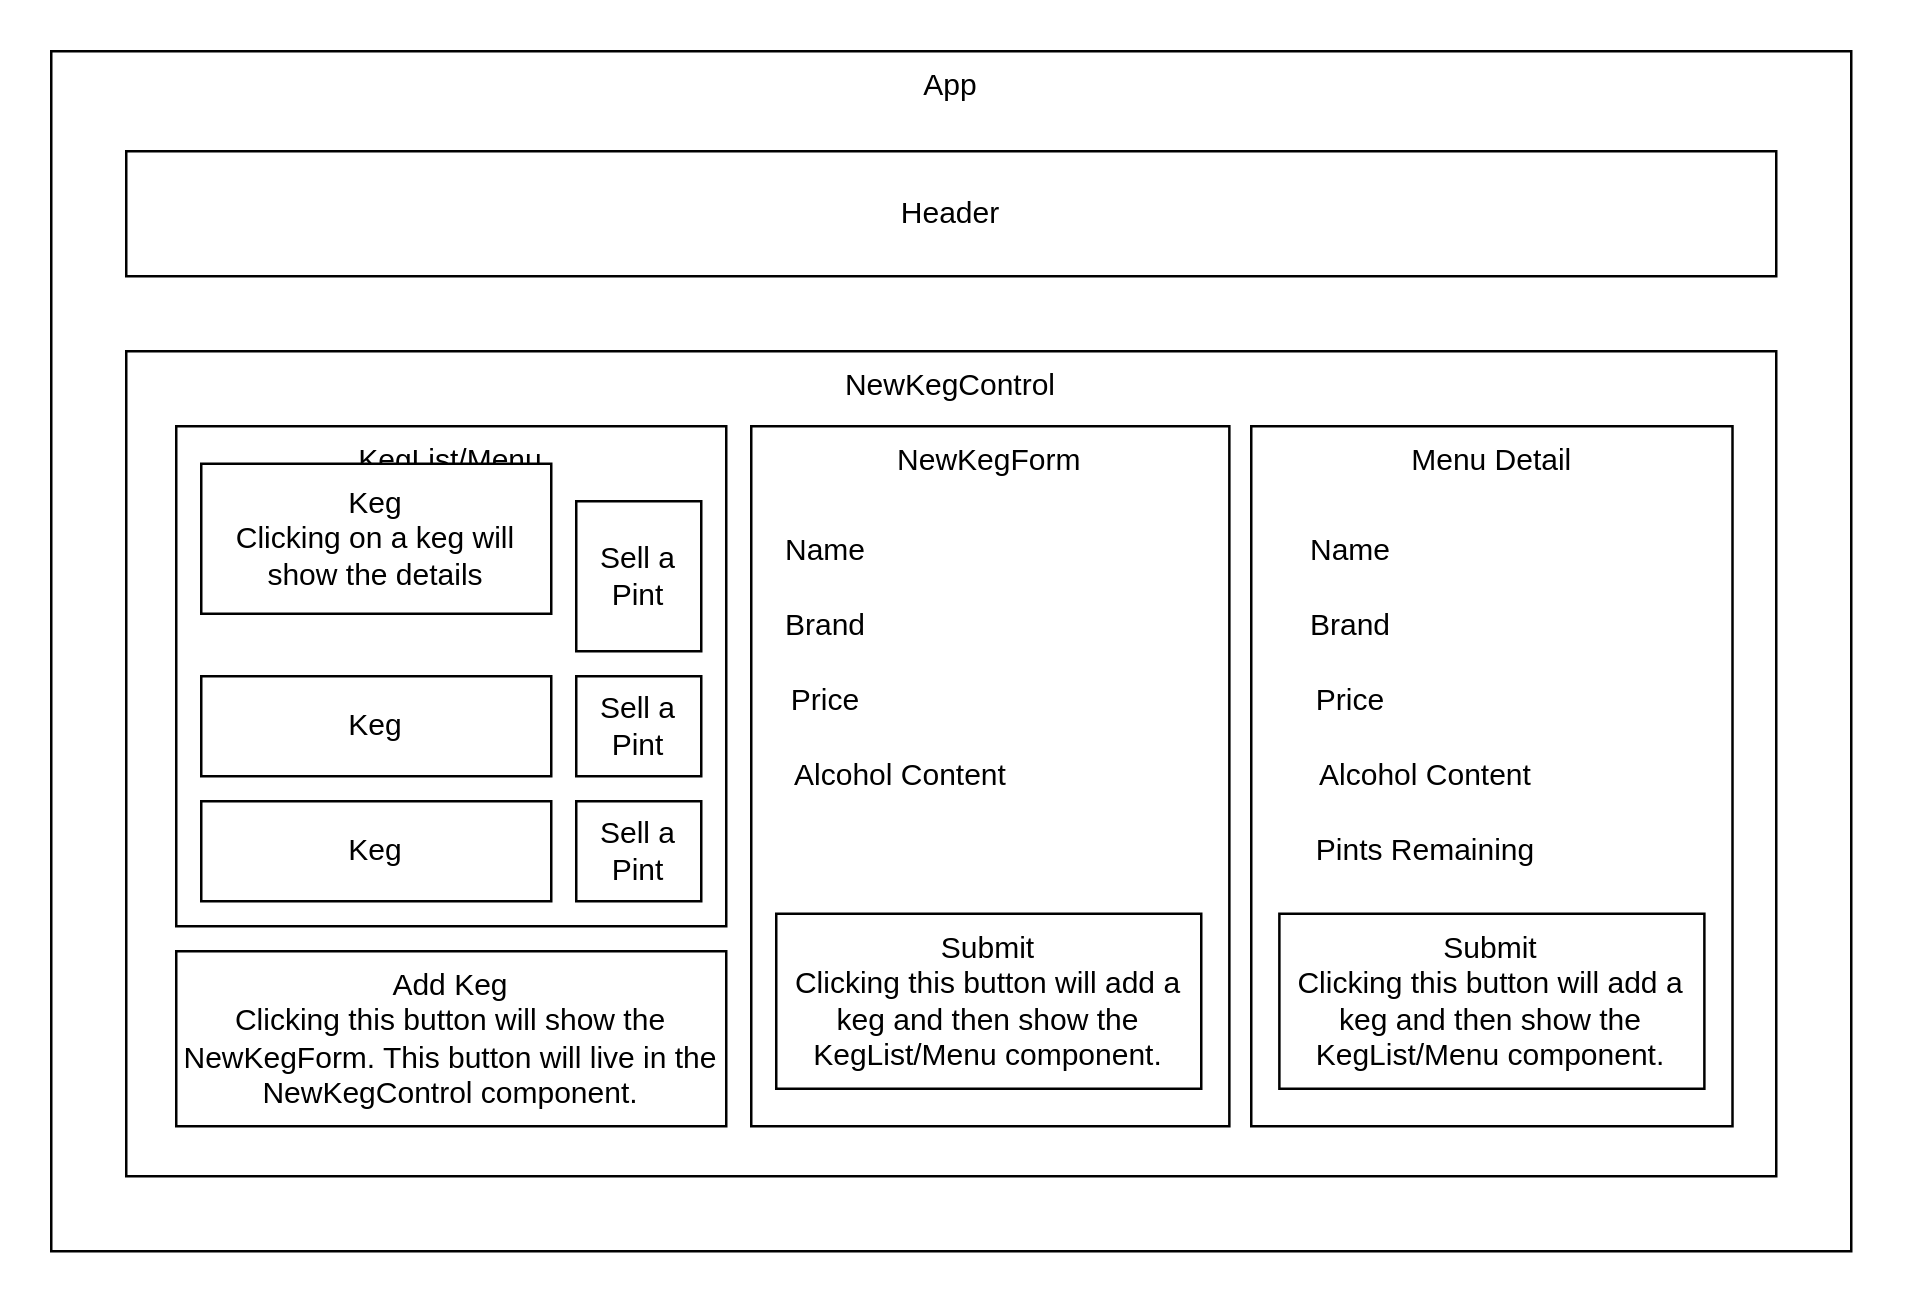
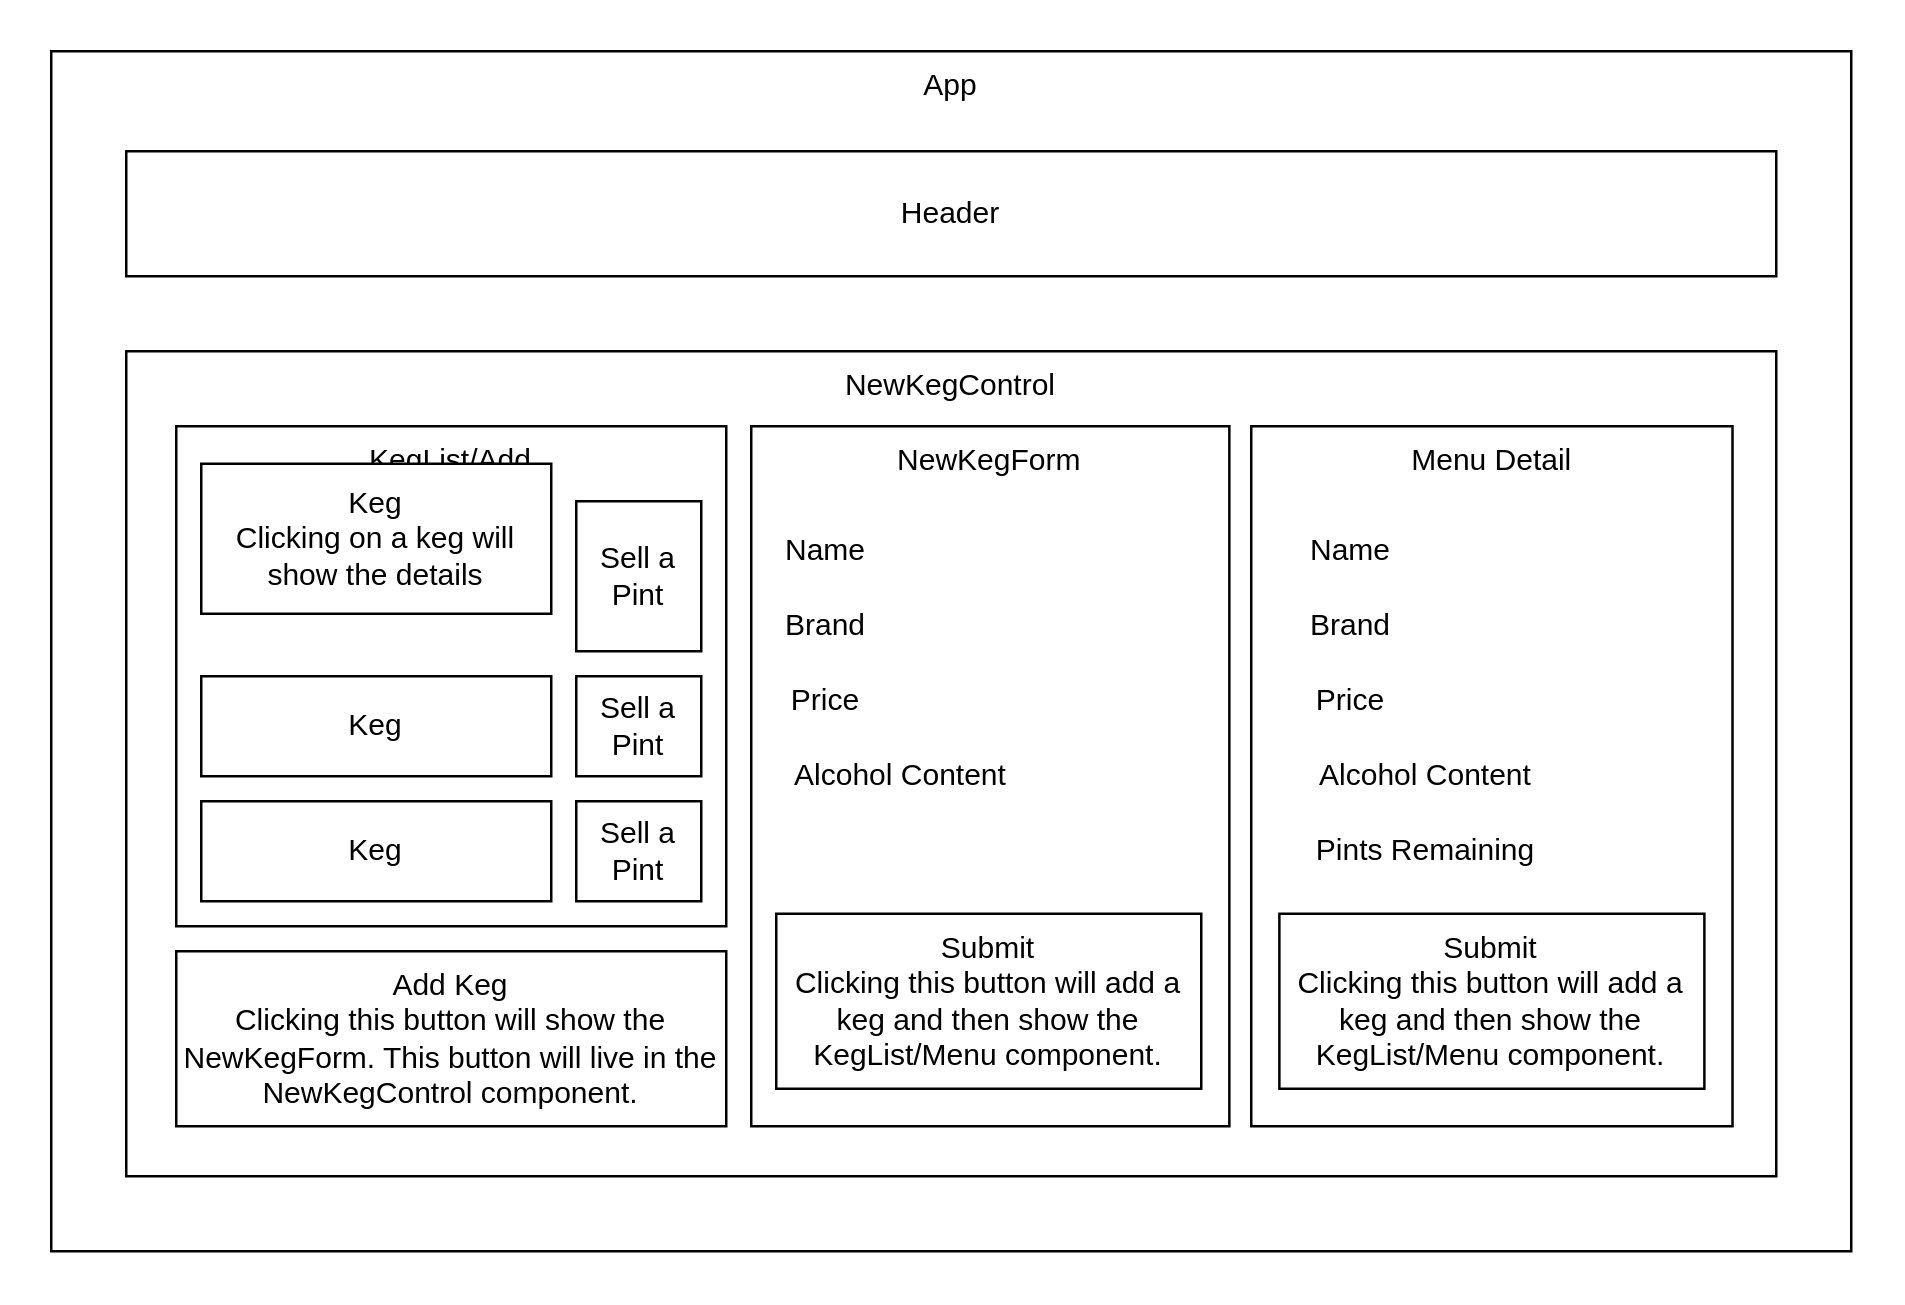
- <mxCell id="5" value="KegList/Menu" style="rounded=0;whiteSpace=wrap;html=1;verticalAlign=top;" vertex="1" parent="1"><mxGeometry x="70" y="170" width="220" height="200" as="geometry" /></mxCell>
+ <mxCell id="5" value="KegList/Add" style="rounded=0;whiteSpace=wrap;html=1;verticalAlign=top;" vertex="1" parent="1"><mxGeometry x="70" y="170" width="220" height="200" as="geometry" /></mxCell>
